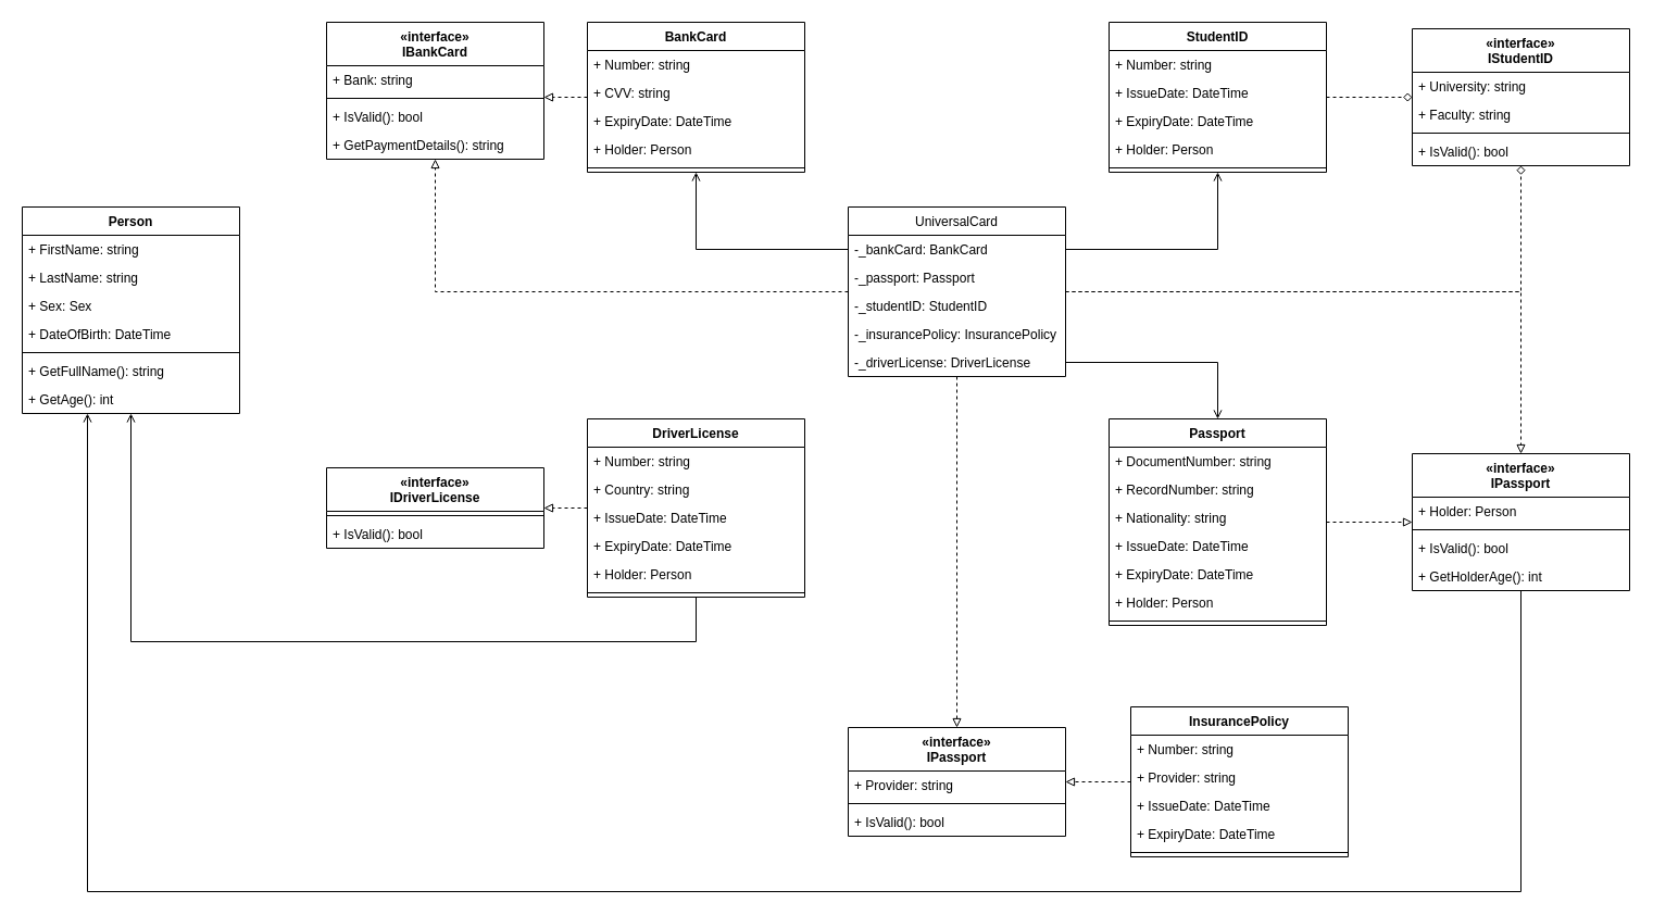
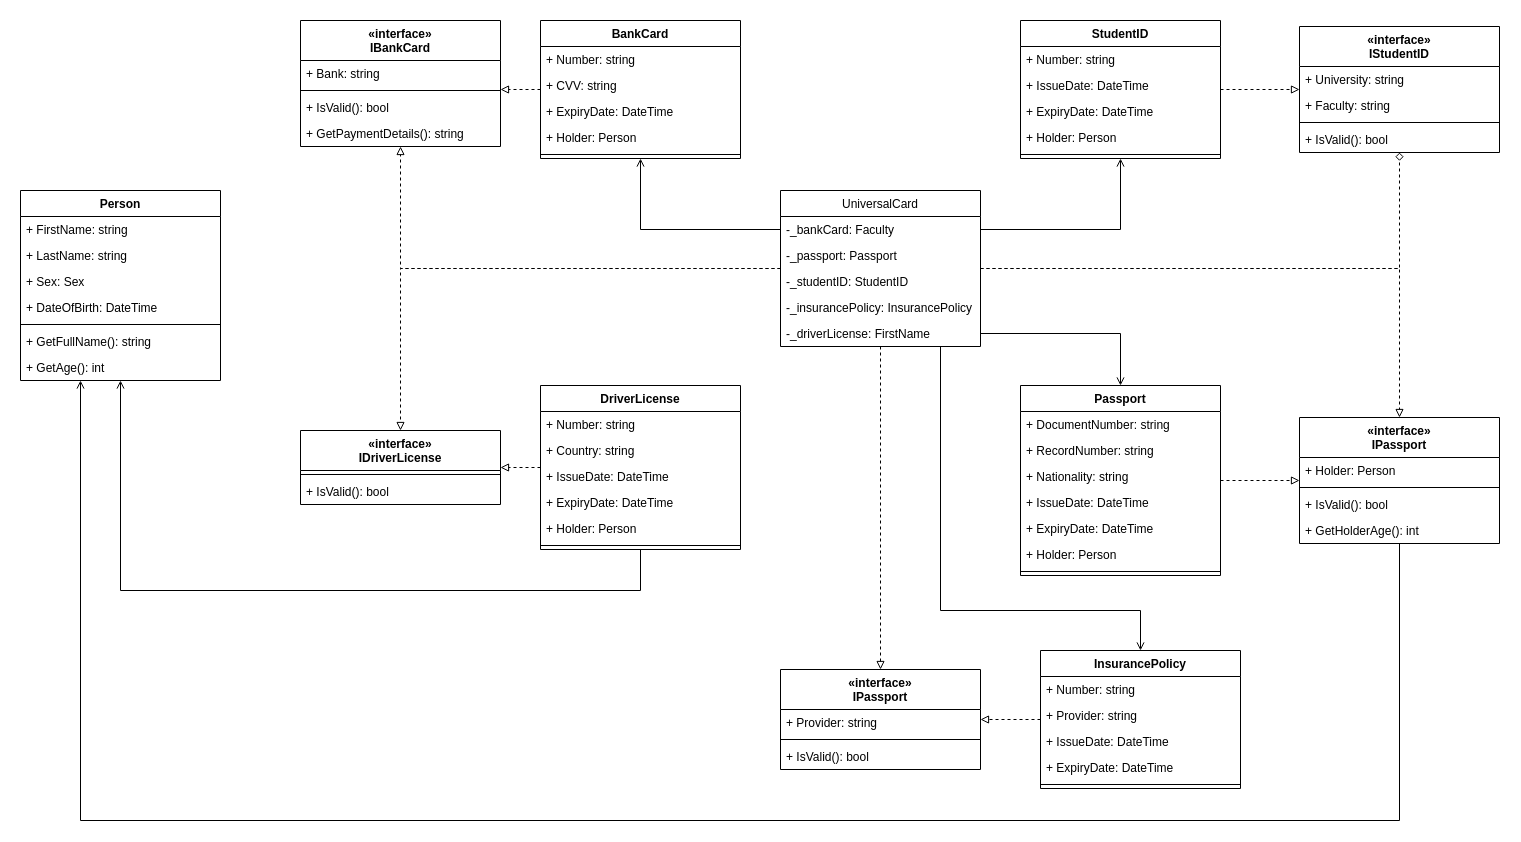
- <mxCell id="31" style="edgeStyle=orthogonalEdgeStyle;rounded=0;orthogonalLoop=1;jettySize=auto;html=1;endArrow=diamond;endFill=0;dashed=1;" edge="1" parent="1" source="32" target="26"><mxGeometry relative="1" as="geometry" /></mxCell>
+ <mxCell id="31" style="edgeStyle=orthogonalEdgeStyle;rounded=0;orthogonalLoop=1;jettySize=auto;html=1;endArrow=block;endFill=0;dashed=1;" edge="1" parent="1" source="32" target="26"><mxGeometry relative="1" as="geometry" /></mxCell>
- <mxCell id="79" value="-_bankCard: BankCard" style="text;strokeColor=none;fillColor=none;align=left;verticalAlign=top;spacingLeft=4;spacingRight=4;overflow=hidden;rotatable=0;points=[[0,0.5],[1,0.5]];portConstraint=eastwest;" parent="78" vertex="1"><mxGeometry y="26" width="200" height="26" as="geometry" /></mxCell>
+ <mxCell id="79" value="-_bankCard: Faculty" style="text;strokeColor=none;fillColor=none;align=left;verticalAlign=top;spacingLeft=4;spacingRight=4;overflow=hidden;rotatable=0;points=[[0,0.5],[1,0.5]];portConstraint=eastwest;" parent="78" vertex="1"><mxGeometry y="26" width="200" height="26" as="geometry" /></mxCell>
- <mxCell id="83" value="-_driverLicense: DriverLicense" style="text;strokeColor=none;fillColor=none;align=left;verticalAlign=top;spacingLeft=4;spacingRight=4;overflow=hidden;rotatable=0;points=[[0,0.5],[1,0.5]];portConstraint=eastwest;" parent="78" vertex="1"><mxGeometry y="130" width="200" height="26" as="geometry" /></mxCell>
+ <mxCell id="83" value="-_driverLicense: FirstName" style="text;strokeColor=none;fillColor=none;align=left;verticalAlign=top;spacingLeft=4;spacingRight=4;overflow=hidden;rotatable=0;points=[[0,0.5],[1,0.5]];portConstraint=eastwest;" parent="78" vertex="1"><mxGeometry y="130" width="200" height="26" as="geometry" /></mxCell>
+ <mxCell id="72" style="edgeStyle=orthogonalEdgeStyle;rounded=0;orthogonalLoop=1;jettySize=auto;html=1;dashed=1;endArrow=block;endFill=0;" edge="1" parent="1" source="78" target="14"><mxGeometry relative="1" as="geometry" /></mxCell>
+ <mxCell id="77" style="edgeStyle=orthogonalEdgeStyle;rounded=0;orthogonalLoop=1;jettySize=auto;html=1;endArrow=open;endFill=0;" edge="1" parent="1" source="78" target="58"><mxGeometry relative="1" as="geometry"><Array as="points"><mxPoint x="940" y="610" /><mxPoint x="1140" y="610" /></Array></mxGeometry></mxCell>
